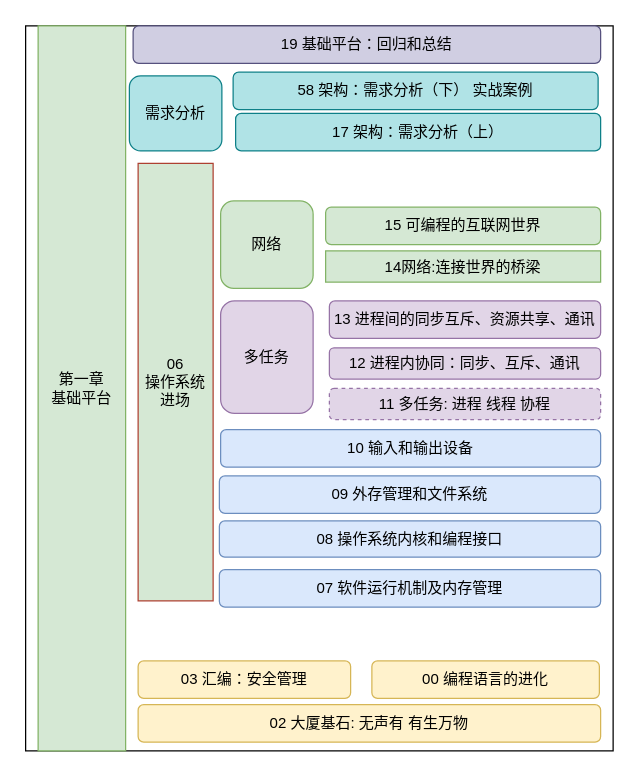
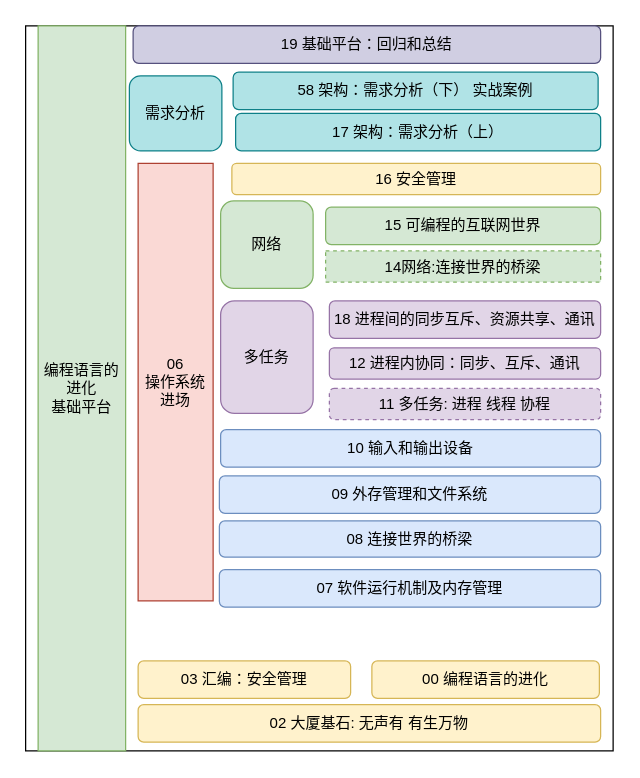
+ <mxCell id="22" value="16 安全管理" style="rounded=1;whiteSpace=wrap;html=1;fillColor=#fff2cc;strokeColor=#d6b656;" vertex="1" parent="1"><mxGeometry x="185" y="130" width="295" height="25" as="geometry" /></mxCell>
- <mxCell id="16" value="14网络:连接世界的桥梁" style="rounded=1;whiteSpace=wrap;html=1;arcSize=0;fillColor=#d5e8d4;strokeColor=#82b366;" vertex="1" parent="1"><mxGeometry x="260" y="200" width="220" height="25" as="geometry" /></mxCell>
+ <mxCell id="16" value="14网络:连接世界的桥梁" style="rounded=1;whiteSpace=wrap;html=1;arcSize=0;fillColor=#d5e8d4;strokeColor=#82b366;dashed=1;" vertex="1" parent="1"><mxGeometry x="260" y="200" width="220" height="25" as="geometry" /></mxCell>
- <mxCell id="14" value="13 进程间的同步互斥、资源共享、通讯" style="rounded=1;whiteSpace=wrap;html=1;fillColor=#e1d5e7;strokeColor=#9673a6;" vertex="1" parent="1"><mxGeometry x="263" y="240" width="217" height="30" as="geometry" /></mxCell>
+ <mxCell id="14" value="18 进程间的同步互斥、资源共享、通讯" style="rounded=1;whiteSpace=wrap;html=1;fillColor=#e1d5e7;strokeColor=#9673a6;" vertex="1" parent="1"><mxGeometry x="263" y="240" width="217" height="30" as="geometry" /></mxCell>
- <mxCell id="7" value="06 &lt;br&gt;操作系统进场" style="rounded=0;whiteSpace=wrap;html=1;fillColor=#d5e8d4;strokeColor=#ae4132;" vertex="1" parent="1"><mxGeometry x="110" y="130" width="60" height="350" as="geometry" /></mxCell>
+ <mxCell id="7" value="06 &lt;br&gt;操作系统进场" style="rounded=0;whiteSpace=wrap;html=1;fillColor=#fad9d5;strokeColor=#ae4132;" vertex="1" parent="1"><mxGeometry x="110" y="130" width="60" height="350" as="geometry" /></mxCell>
- <mxCell id="3" value="第一章&lt;br&gt;基础平台" style="rounded=0;whiteSpace=wrap;html=1;fillColor=#d5e8d4;strokeColor=#82b366;" vertex="1" parent="1"><mxGeometry x="30" y="20" width="70" height="580" as="geometry" /></mxCell>
+ <mxCell id="3" value="编程语言的进化&lt;br&gt;基础平台" style="rounded=0;whiteSpace=wrap;html=1;fillColor=#d5e8d4;strokeColor=#82b366;" vertex="1" parent="1"><mxGeometry x="30" y="20" width="70" height="580" as="geometry" /></mxCell>
- <mxCell id="9" value="08 操作系统内核和编程接口" style="rounded=1;whiteSpace=wrap;html=1;fillColor=#dae8fc;strokeColor=#6c8ebf;" vertex="1" parent="1"><mxGeometry x="175" y="416" width="305" height="29" as="geometry" /></mxCell>
+ <mxCell id="9" value="08 连接世界的桥梁" style="rounded=1;whiteSpace=wrap;html=1;fillColor=#dae8fc;strokeColor=#6c8ebf;" vertex="1" parent="1"><mxGeometry x="175" y="416" width="305" height="29" as="geometry" /></mxCell>
